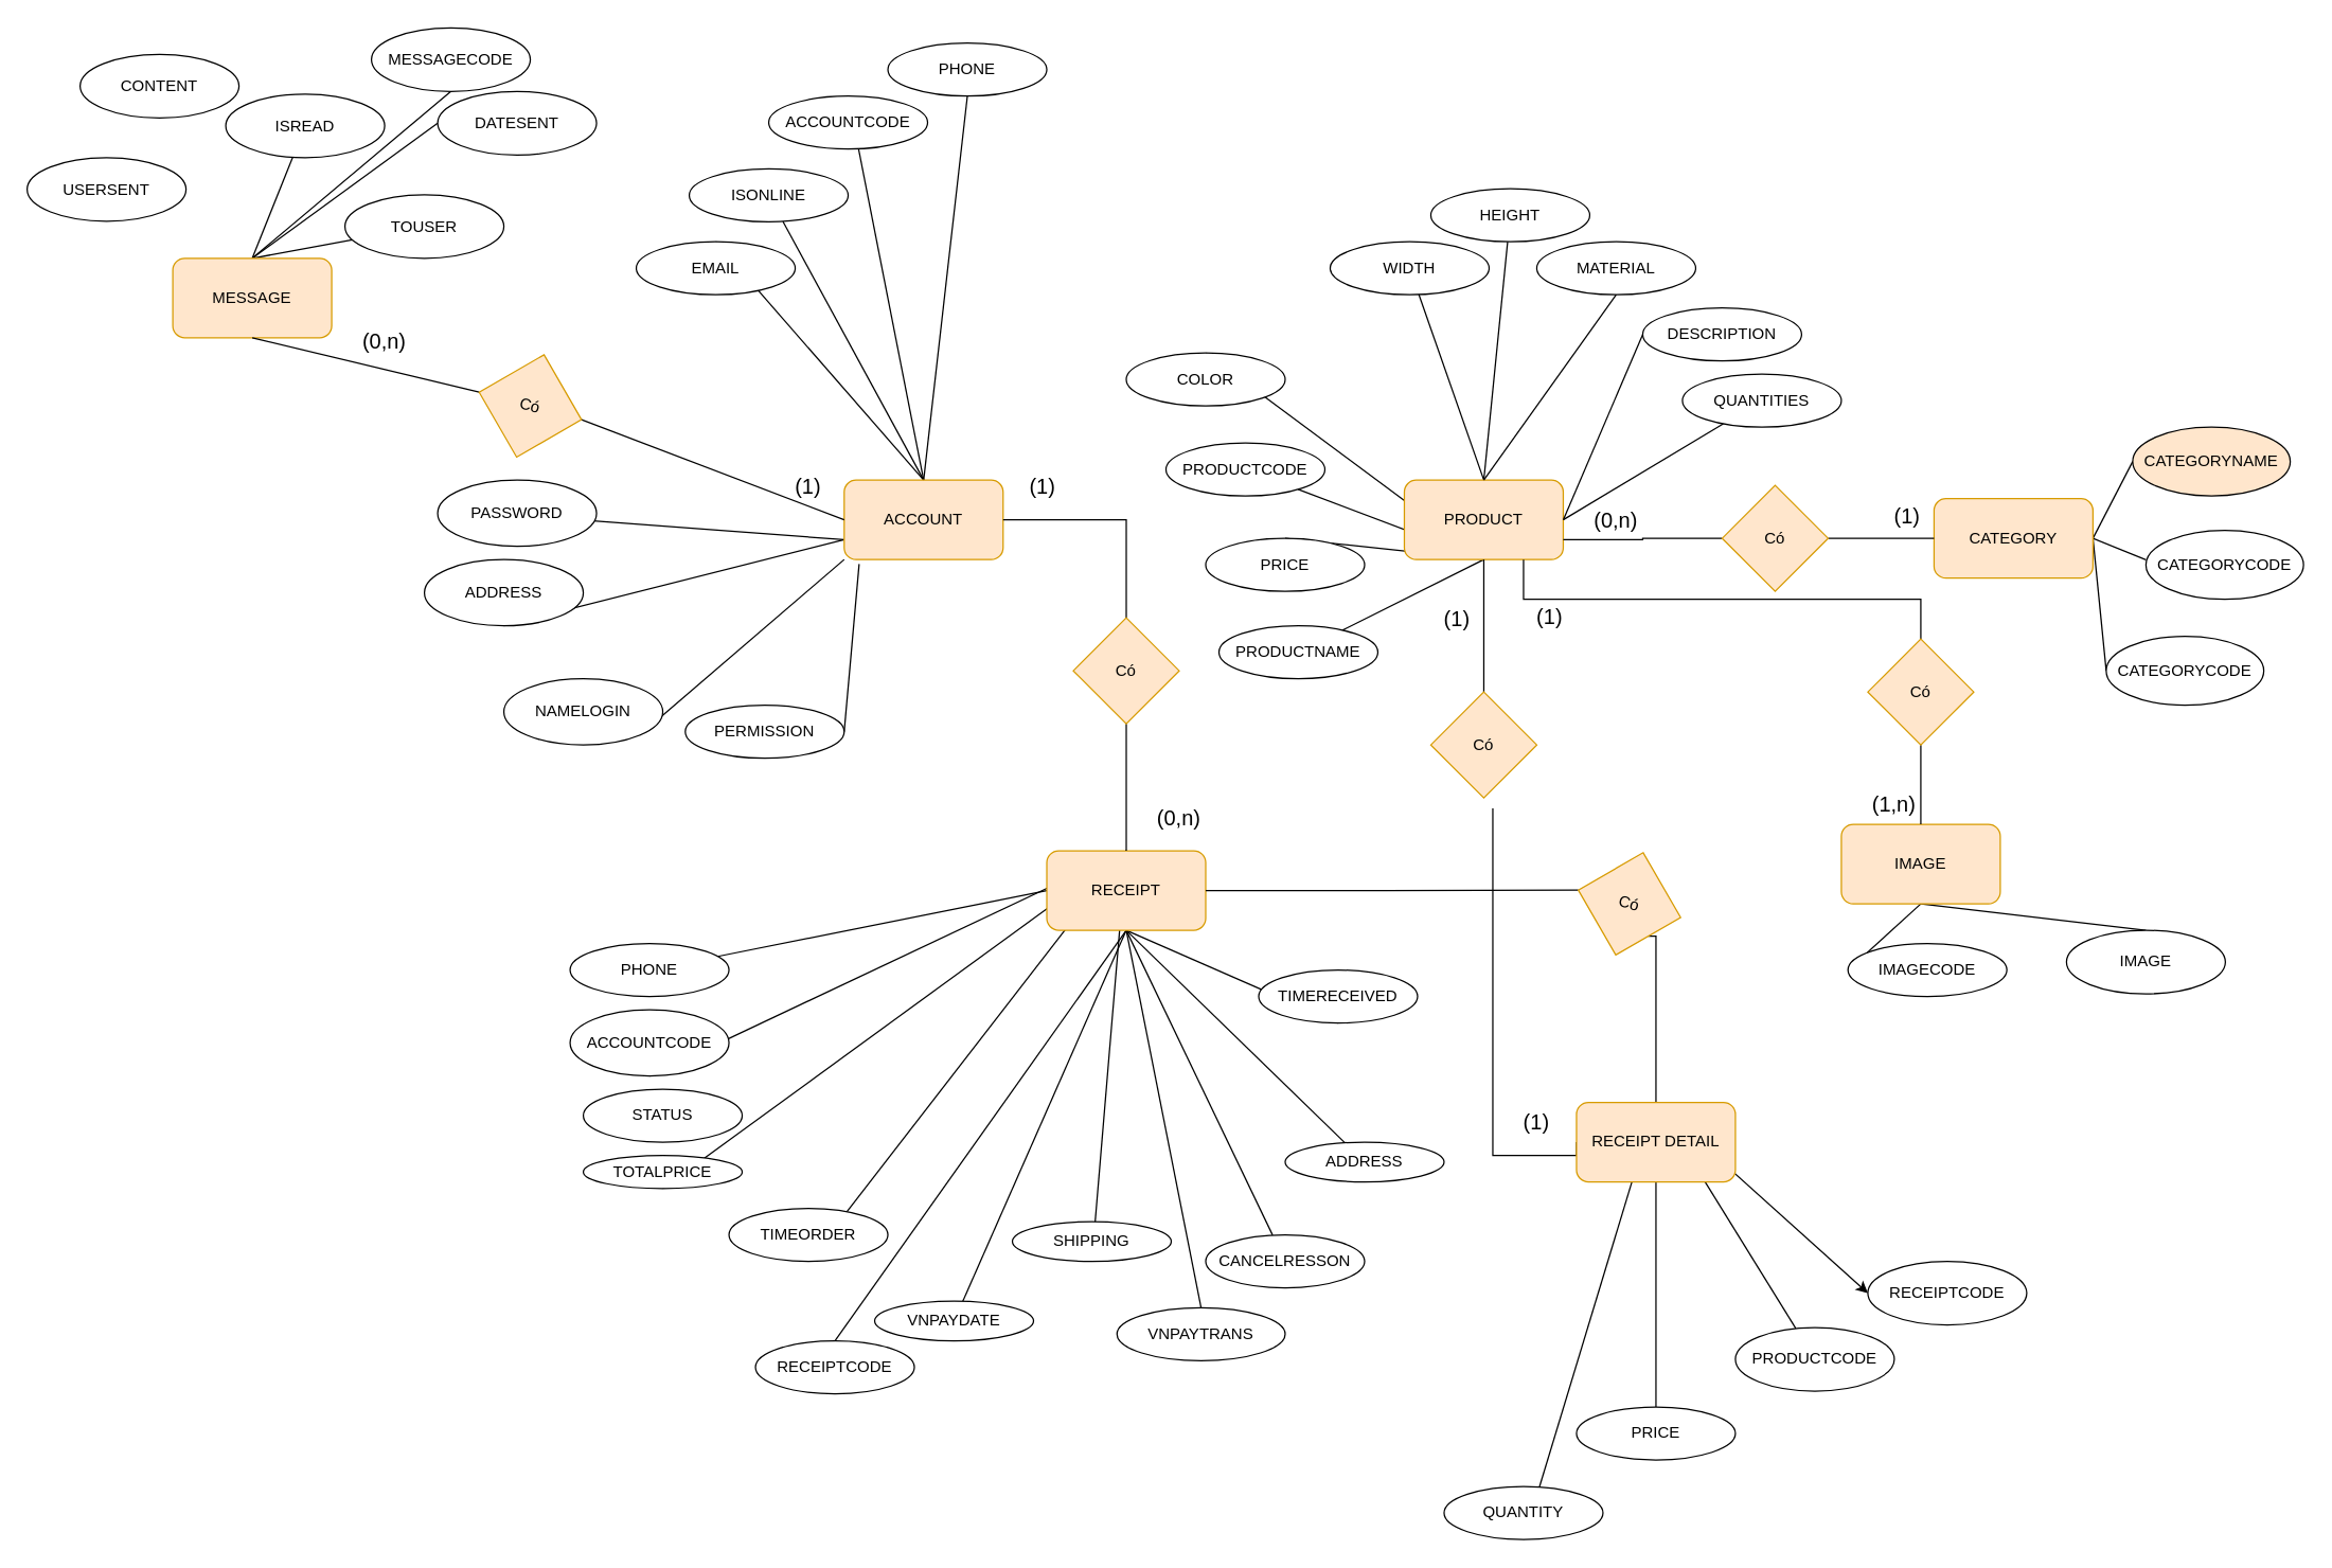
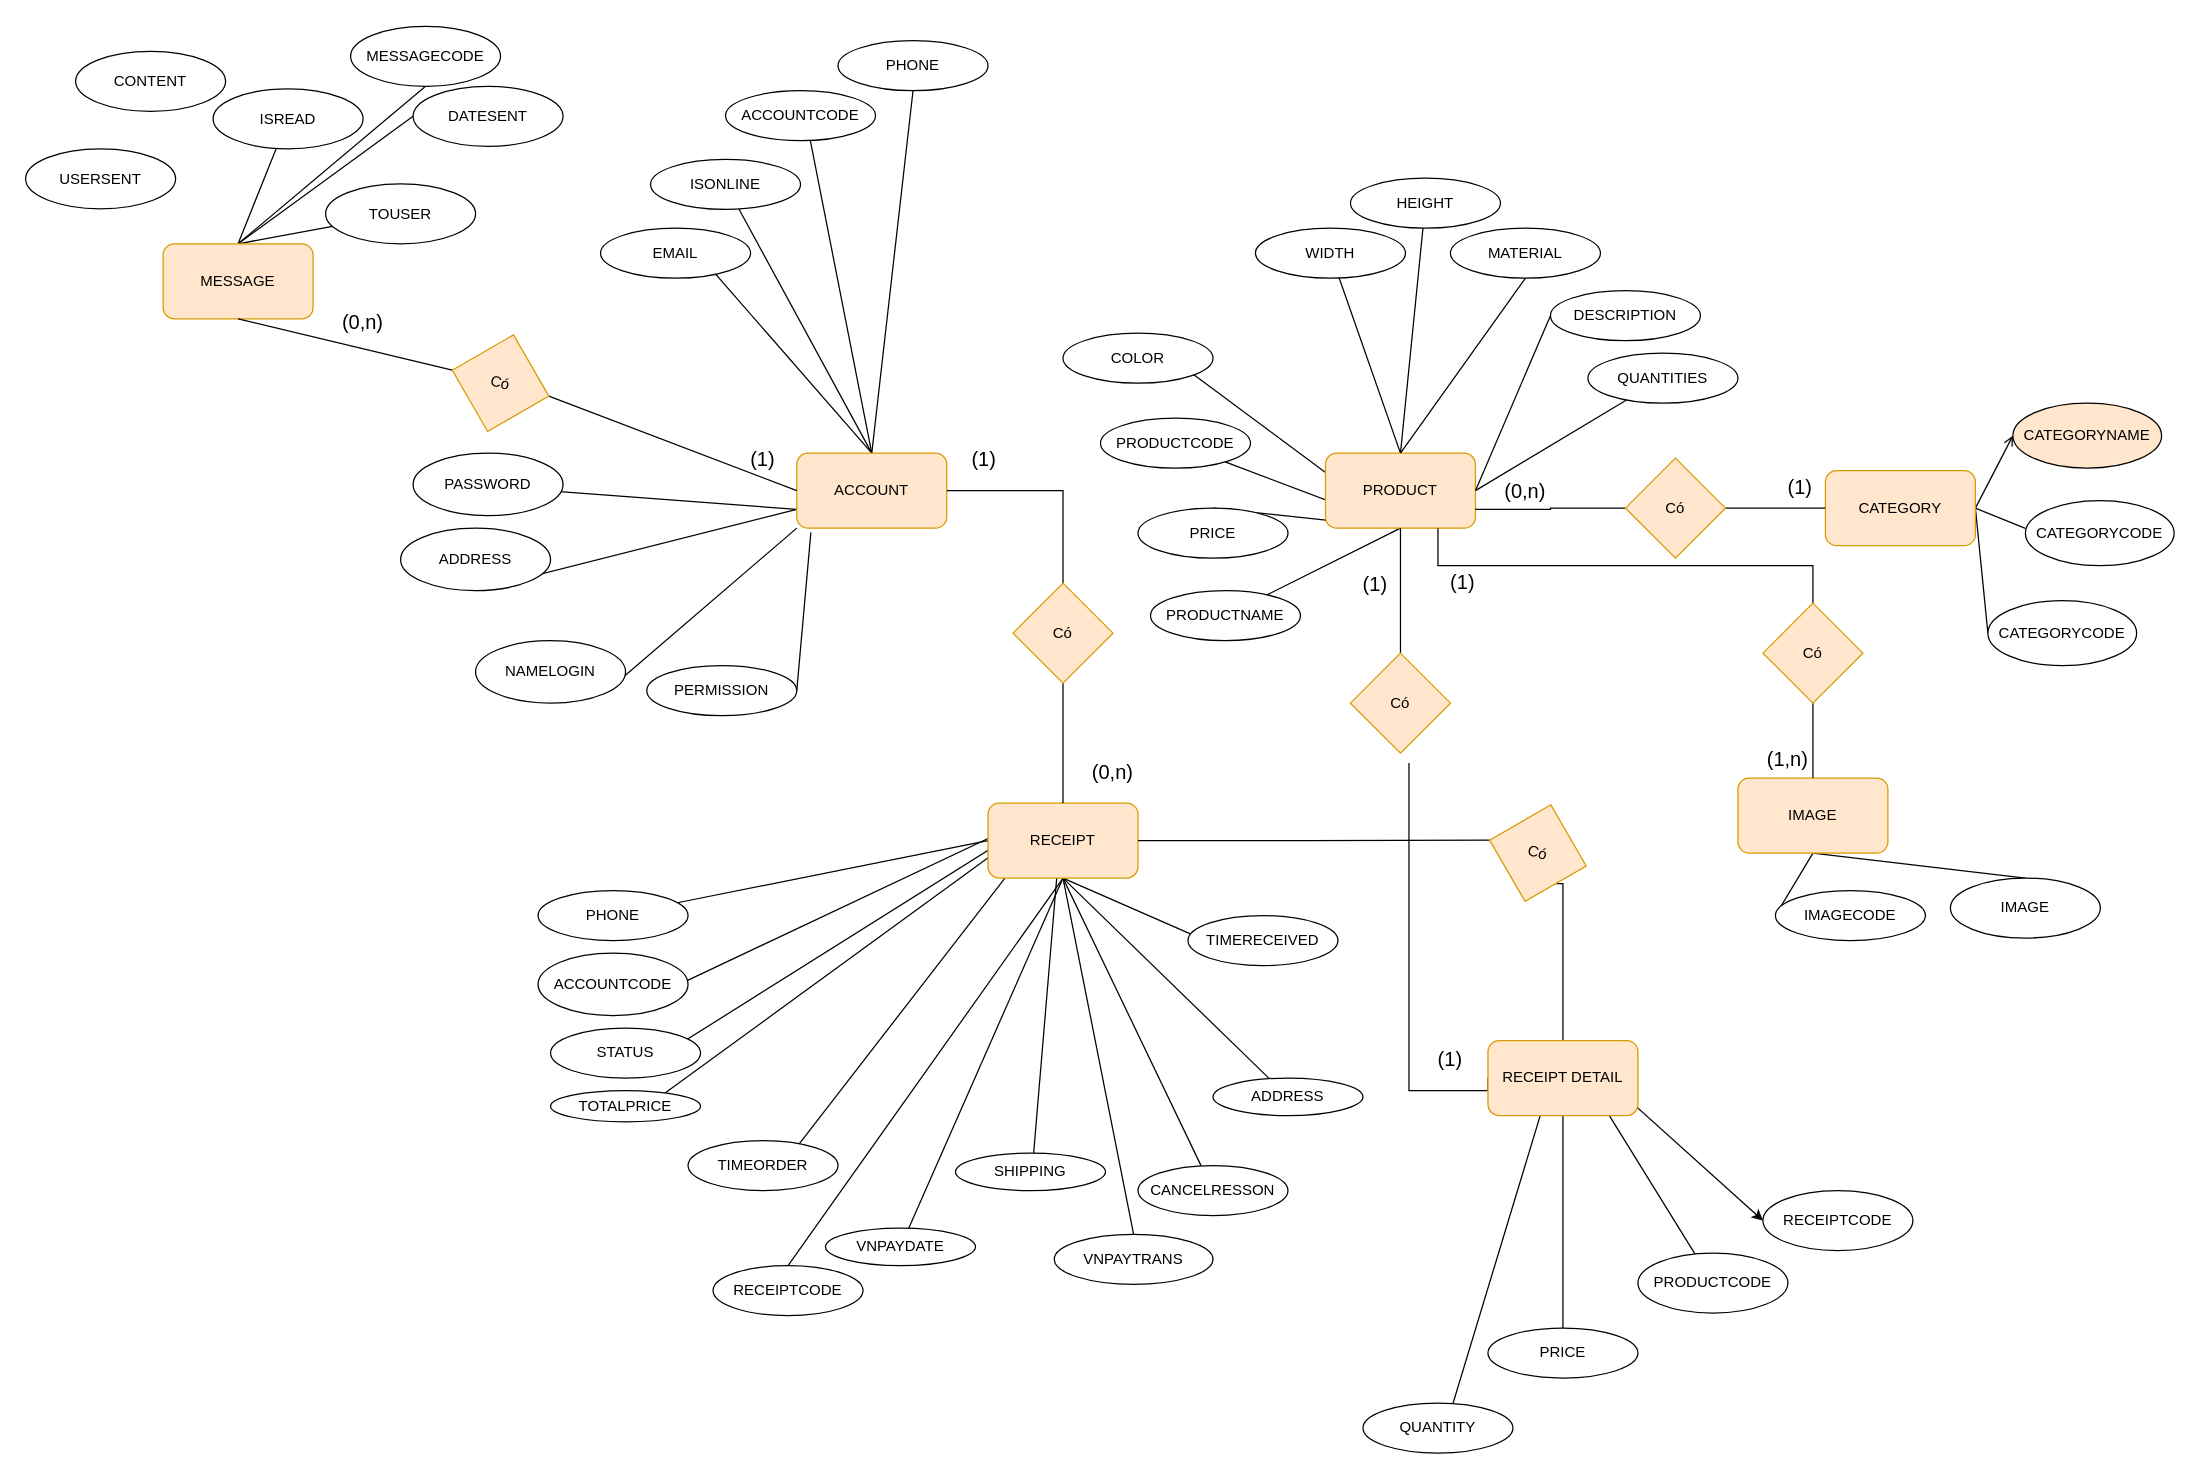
- <mxCell id="43" style="rounded=0;orthogonalLoop=1;jettySize=auto;html=1;exitX=1;exitY=0.5;exitDx=0;exitDy=0;entryX=0;entryY=0.5;entryDx=0;entryDy=0;endArrow=none;endFill=0;" edge="1" parent="1" source="45" target="88"><mxGeometry relative="1" as="geometry" /></mxCell>
+ <mxCell id="43" style="rounded=0;orthogonalLoop=1;jettySize=auto;html=1;exitX=1;exitY=0.5;exitDx=0;exitDy=0;entryX=0;entryY=0.5;entryDx=0;entryDy=0;endArrow=open;endFill=0;" edge="1" parent="1" source="45" target="88"><mxGeometry relative="1" as="geometry" /></mxCell>
- <mxCell id="96" value="IMAGECODE" style="ellipse;whiteSpace=wrap;html=1;" vertex="1" parent="1"><mxGeometry x="1395" y="712" width="120" height="40" as="geometry" /></mxCell>
+ <mxCell id="96" value="IMAGECODE" style="ellipse;whiteSpace=wrap;html=1;" vertex="1" parent="1"><mxGeometry x="1420" y="712" width="120" height="40" as="geometry" /></mxCell>
+ <mxCell id="6" style="rounded=0;orthogonalLoop=1;jettySize=auto;html=1;exitX=0.5;exitY=0;exitDx=0;exitDy=0;entryX=0.5;entryY=1;entryDx=0;entryDy=0;endArrow=none;endFill=0;" edge="1" parent="1" source="15" target="67"><mxGeometry relative="1" as="geometry" /></mxCell>
